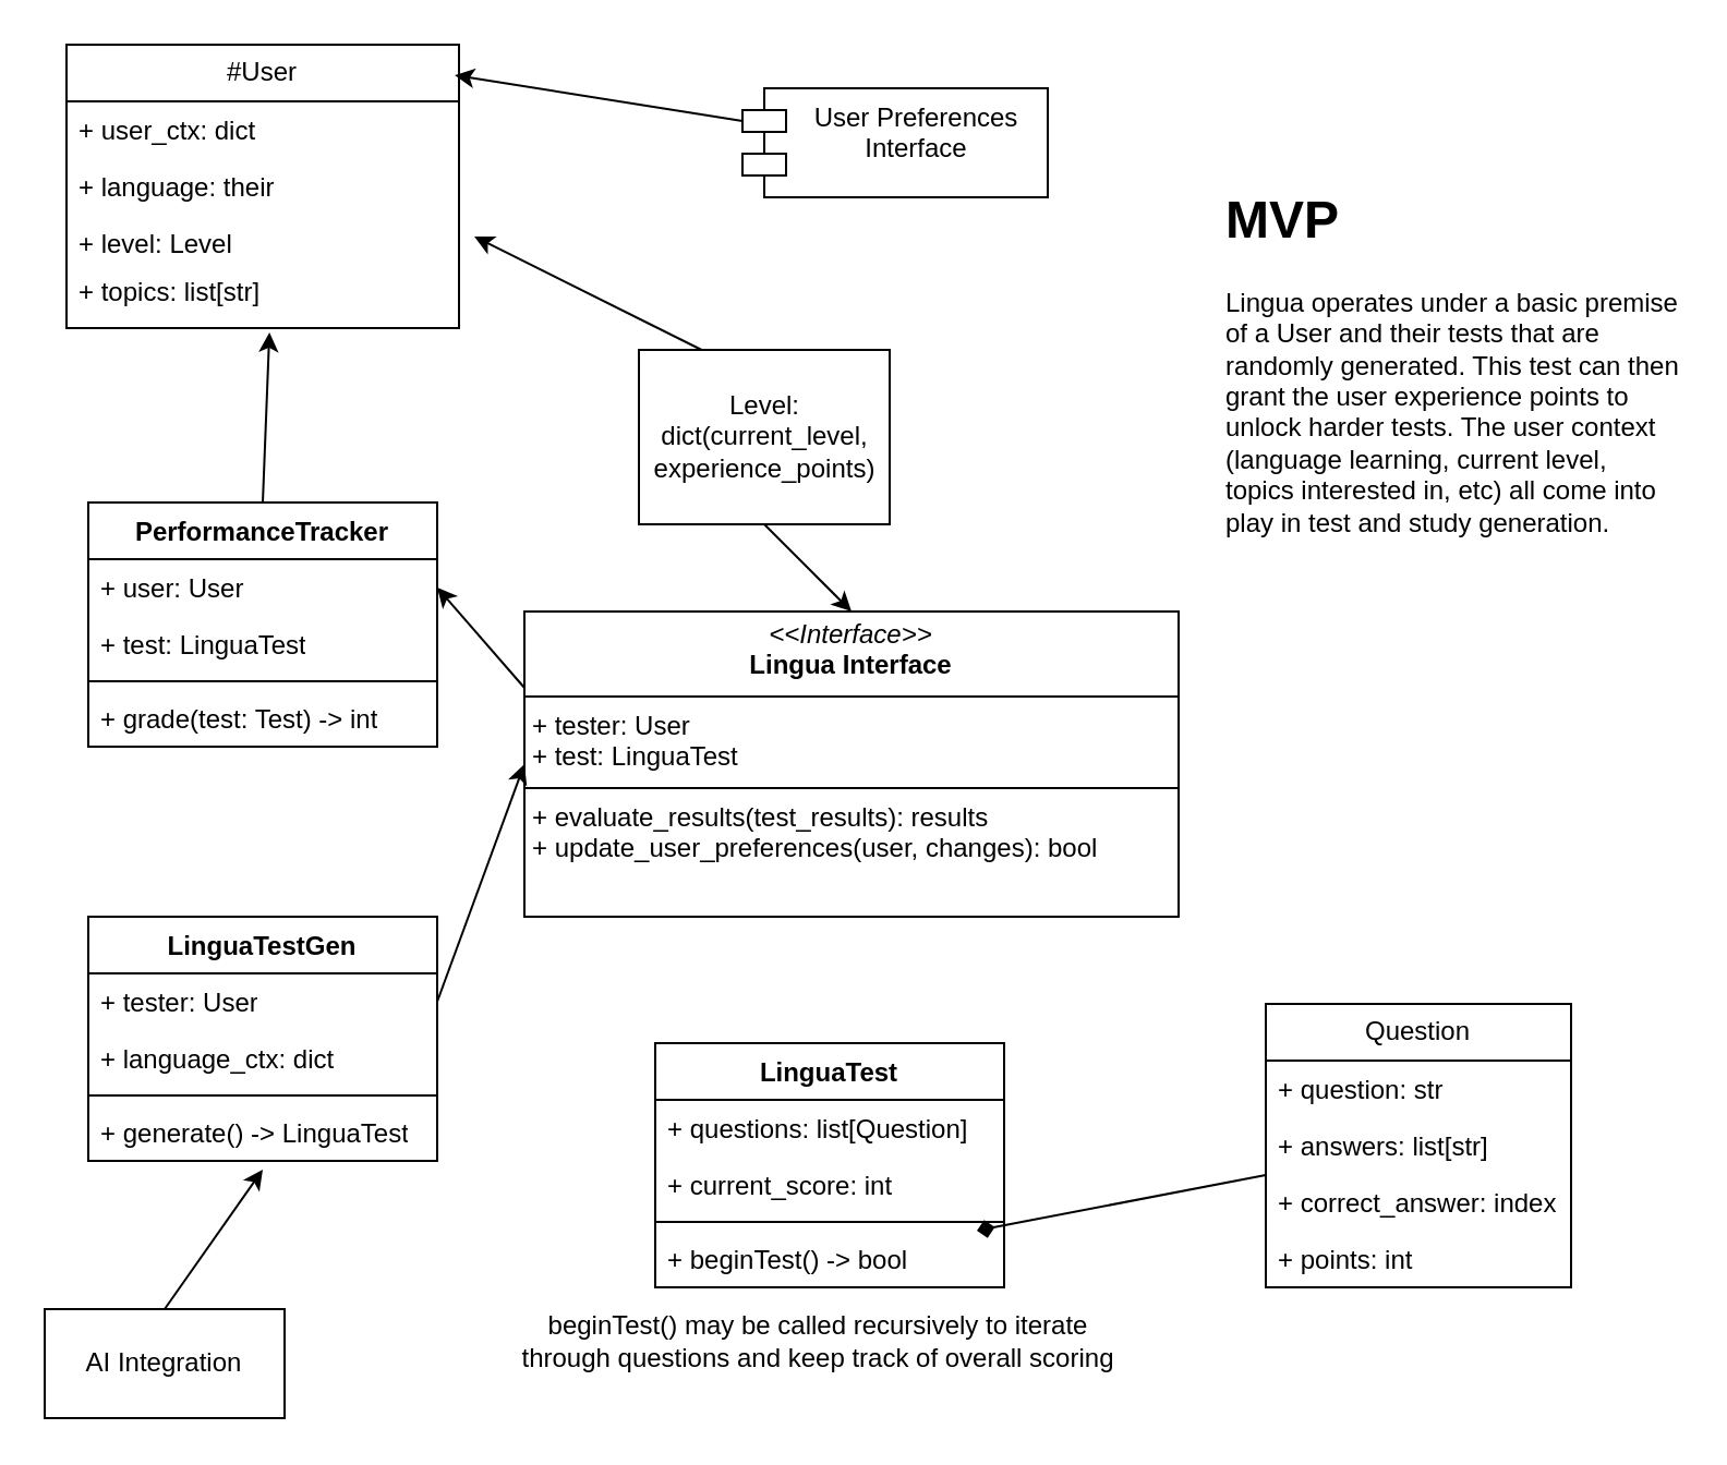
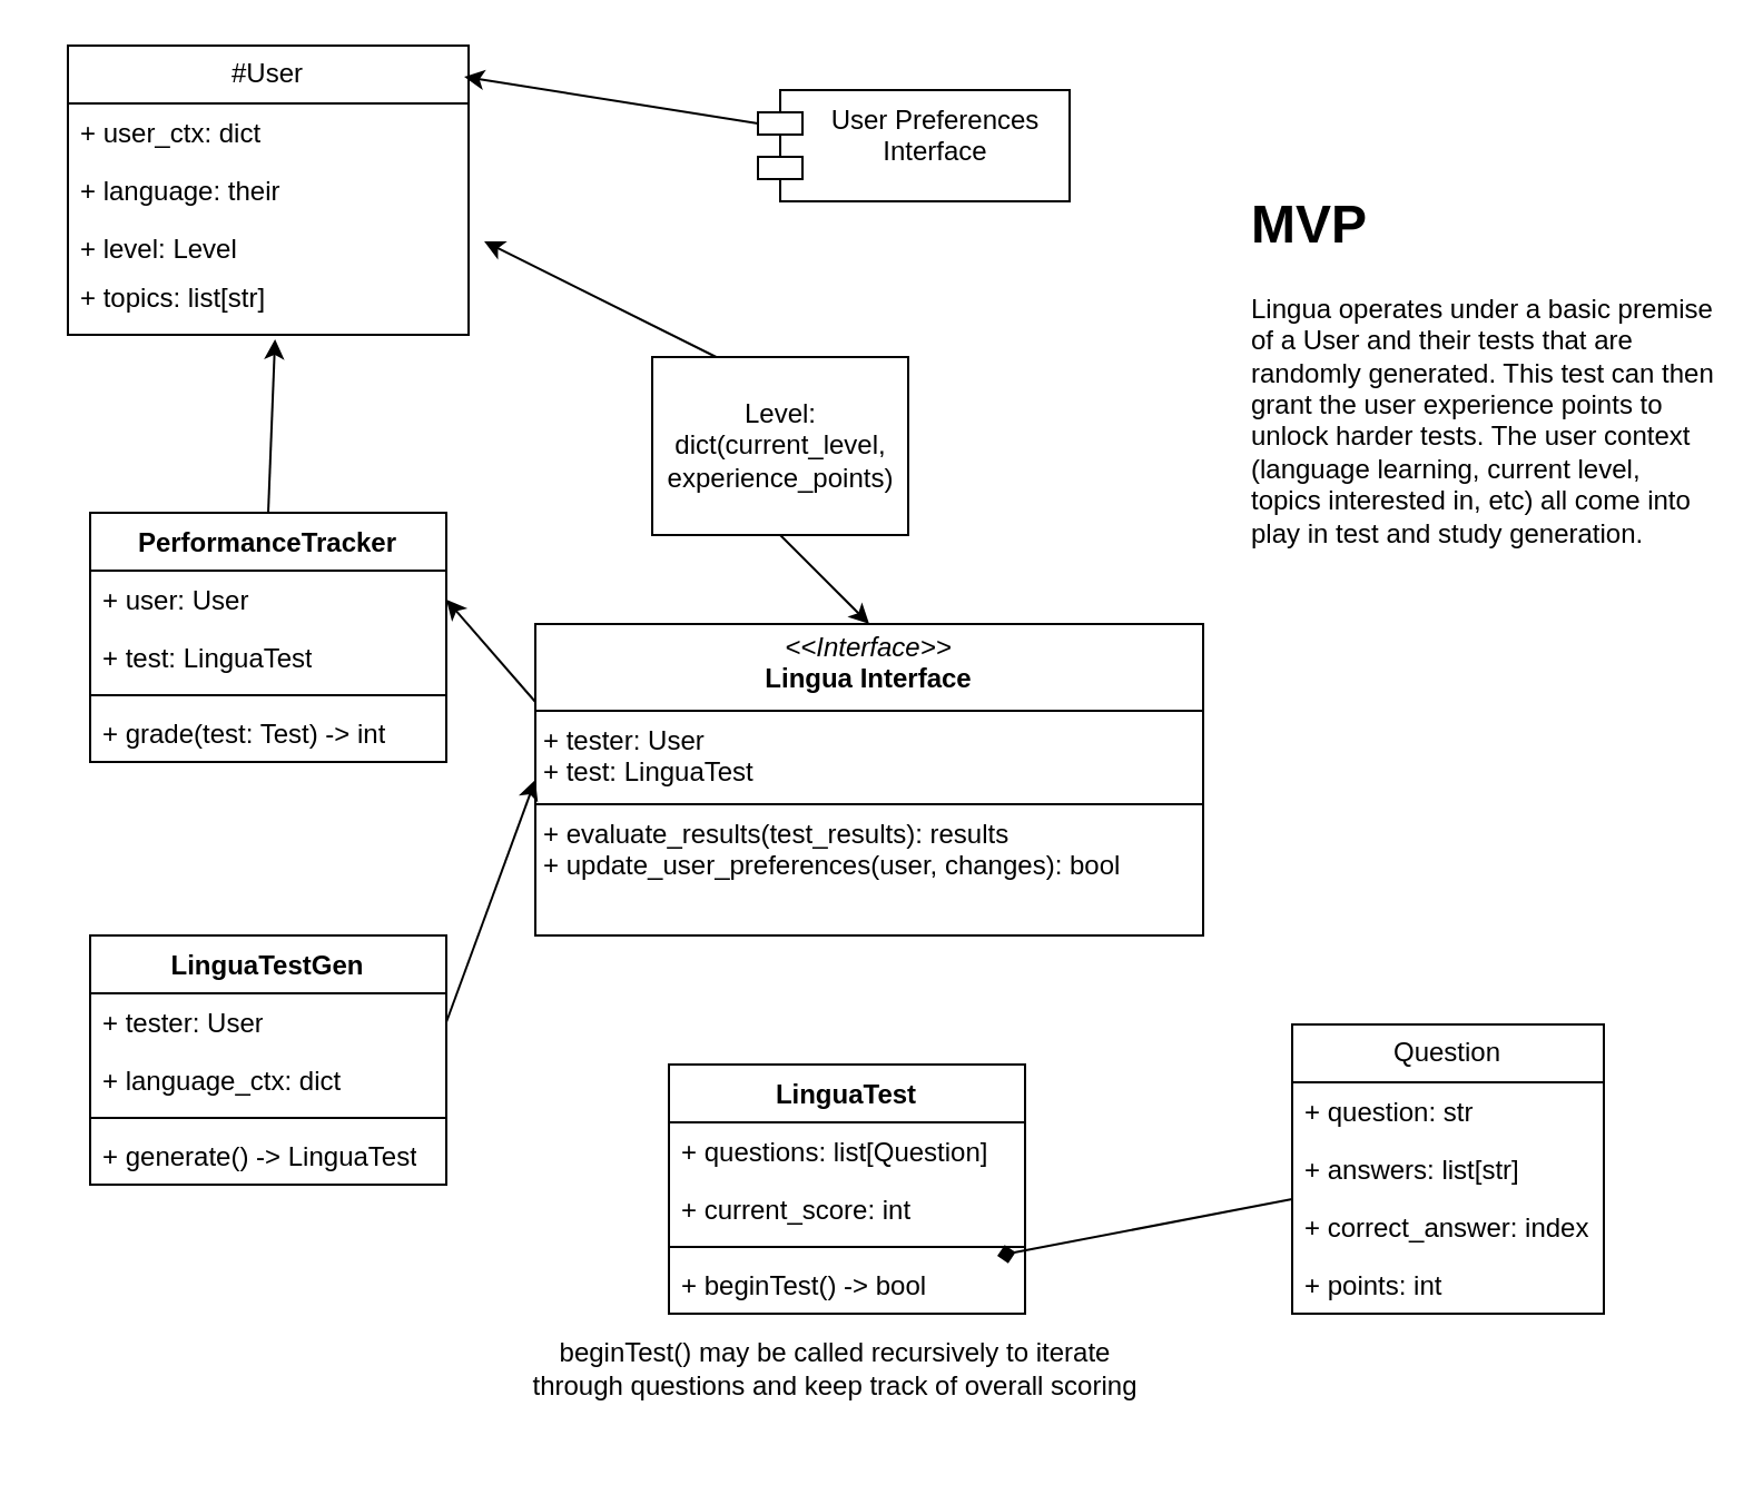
- <mxCell id="37" style="edgeStyle=none;html=1;exitX=0.5;exitY=0;exitDx=0;exitDy=0;entryX=0.5;entryY=1.154;entryDx=0;entryDy=0;entryPerimeter=0;" edge="1" parent="1" source="36" target="20"><mxGeometry relative="1" as="geometry" /></mxCell>
- <mxCell id="36" value="AI Integration" style="html=1;whiteSpace=wrap;" vertex="1" parent="1"><mxGeometry x="20" y="600" width="110" height="50" as="geometry" /></mxCell>
